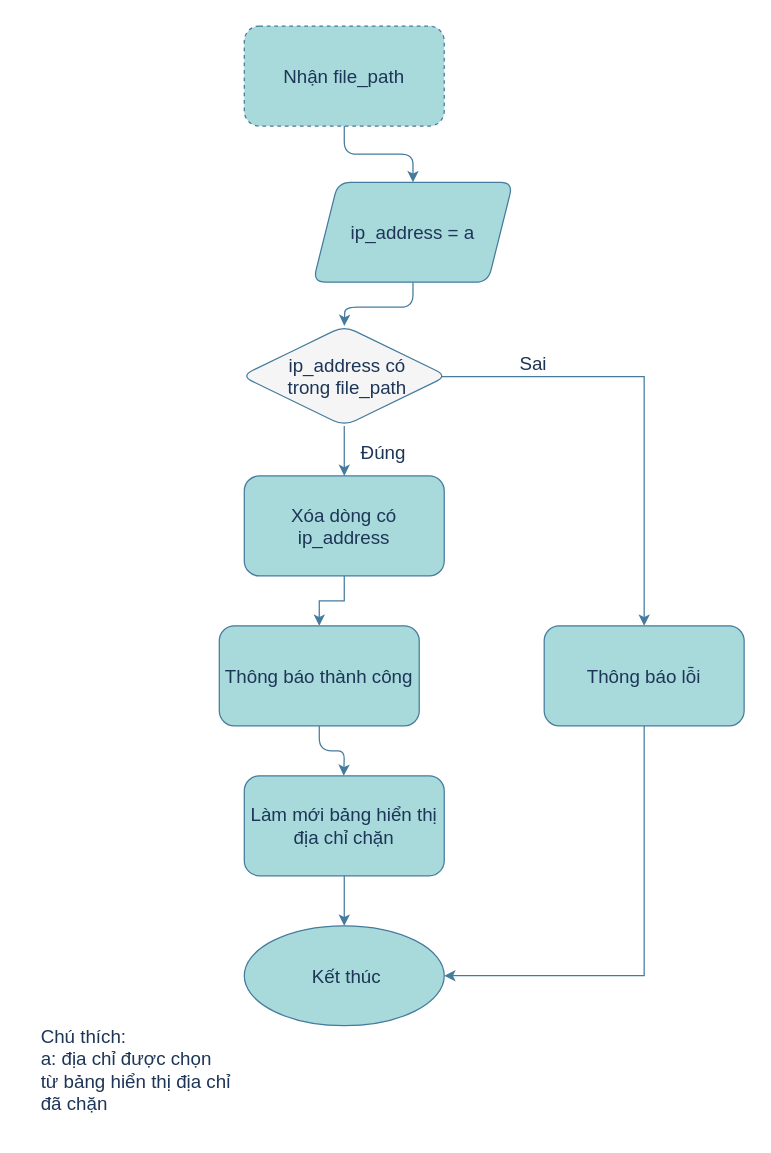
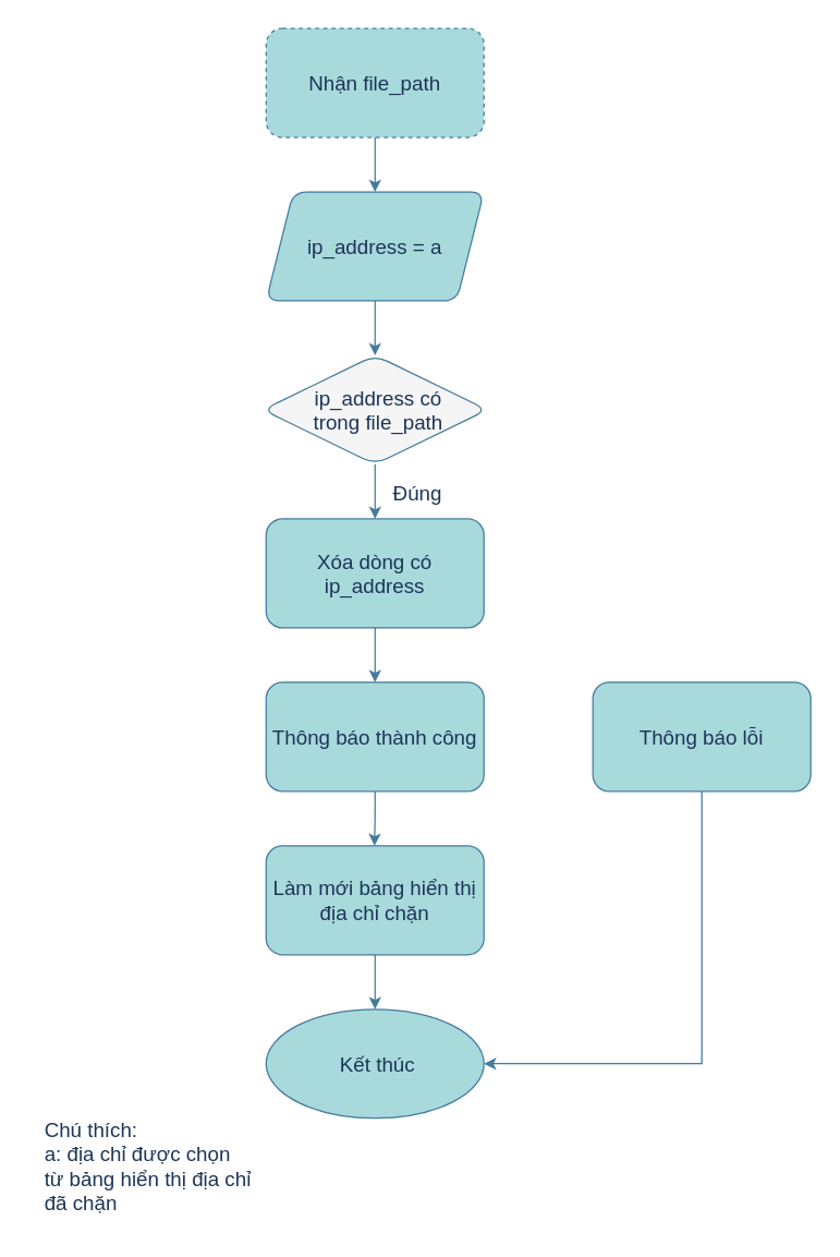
- <mxCell id="3" value="&lt;font style=&quot;font-size: 15px;&quot;&gt;ip_address = a&lt;br style=&quot;font-size: 15px;&quot;&gt;&lt;/font&gt;" style="shape=parallelogram;perimeter=parallelogramPerimeter;whiteSpace=wrap;html=1;fixedSize=1;labelBackgroundColor=none;fillColor=#A8DADC;strokeColor=#457B9D;fontColor=#1D3557;rounded=1;fontSize=15;" parent="1" vertex="1"><mxGeometry x="250" y="145" width="160" height="80" as="geometry" /></mxCell>
+ <mxCell id="3" value="&lt;font style=&quot;font-size: 15px;&quot;&gt;ip_address = a&lt;br style=&quot;font-size: 15px;&quot;&gt;&lt;/font&gt;" style="shape=parallelogram;perimeter=parallelogramPerimeter;whiteSpace=wrap;html=1;fixedSize=1;labelBackgroundColor=none;fillColor=#A8DADC;strokeColor=#457B9D;fontColor=#1D3557;rounded=1;fontSize=15;" parent="1" vertex="1"><mxGeometry x="195" y="140" width="160" height="80" as="geometry" /></mxCell>
- <mxCell id="8" style="edgeStyle=orthogonalEdgeStyle;rounded=0;orthogonalLoop=1;jettySize=auto;html=1;exitX=0.076;exitY=0.507;exitDx=0;exitDy=0;entryX=0.5;entryY=0;entryDx=0;entryDy=0;labelBackgroundColor=none;strokeColor=#457B9D;fontColor=default;exitPerimeter=0;fontSize=15;" parent="1" source="20" target="16" edge="1"><mxGeometry relative="1" as="geometry"><mxPoint x="355" y="300" as="sourcePoint" /></mxGeometry></mxCell>
- <mxCell id="9" value="Sai" style="edgeLabel;html=1;align=center;verticalAlign=middle;resizable=0;points=[];fontColor=#1D3557;fontSize=15;" parent="8" vertex="1" connectable="0"><mxGeometry x="-0.563" y="1" relative="1" as="geometry"><mxPoint x="109" y="-10" as="offset" /></mxGeometry></mxCell>
- <mxCell id="11" value="Thông báo thành công" style="rounded=1;whiteSpace=wrap;html=1;labelBackgroundColor=none;fillColor=#A8DADC;strokeColor=#457B9D;fontColor=#1D3557;fontSize=15;" parent="1" vertex="1"><mxGeometry x="175" y="500" width="160" height="80" as="geometry" /></mxCell>
+ <mxCell id="11" value="Thông báo thành công" style="rounded=1;whiteSpace=wrap;html=1;labelBackgroundColor=none;fillColor=#A8DADC;strokeColor=#457B9D;fontColor=#1D3557;fontSize=15;" parent="1" vertex="1"><mxGeometry x="195" y="500" width="160" height="80" as="geometry" /></mxCell>
